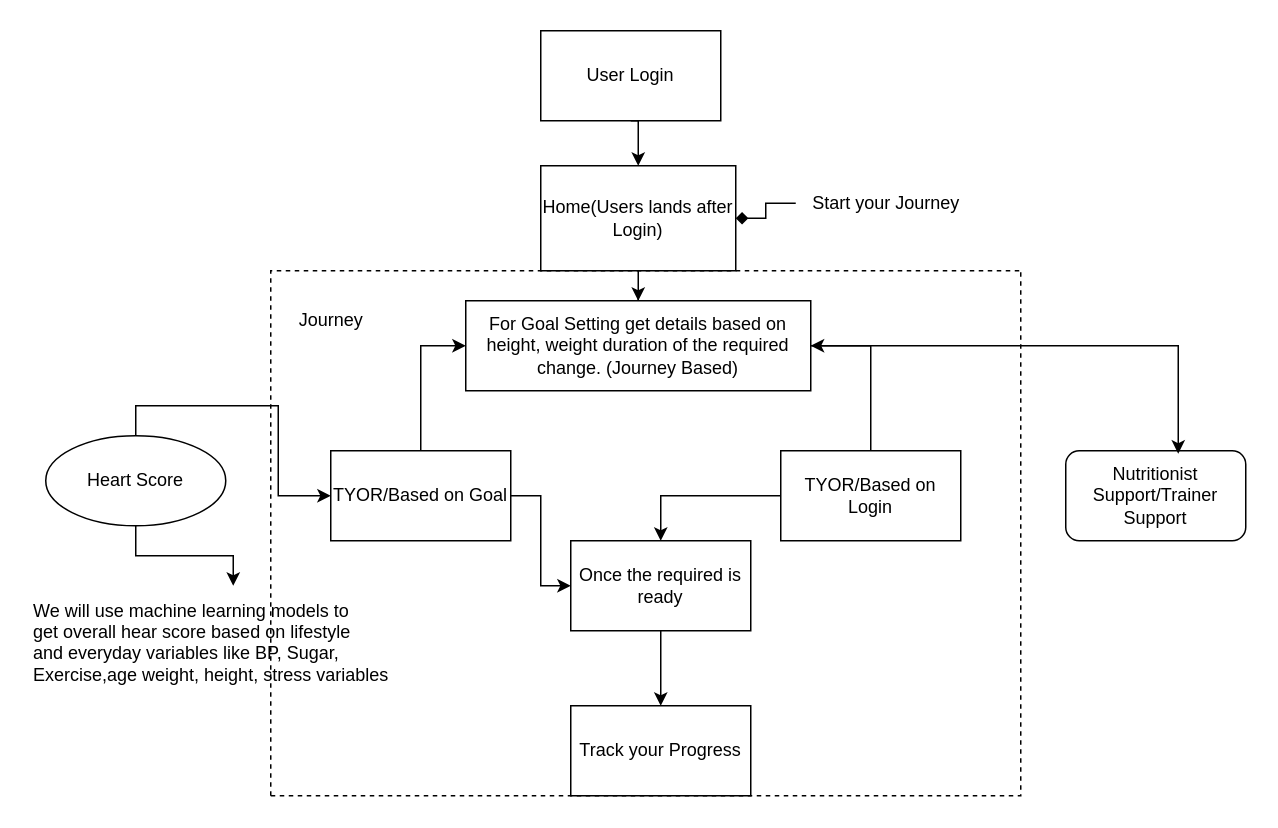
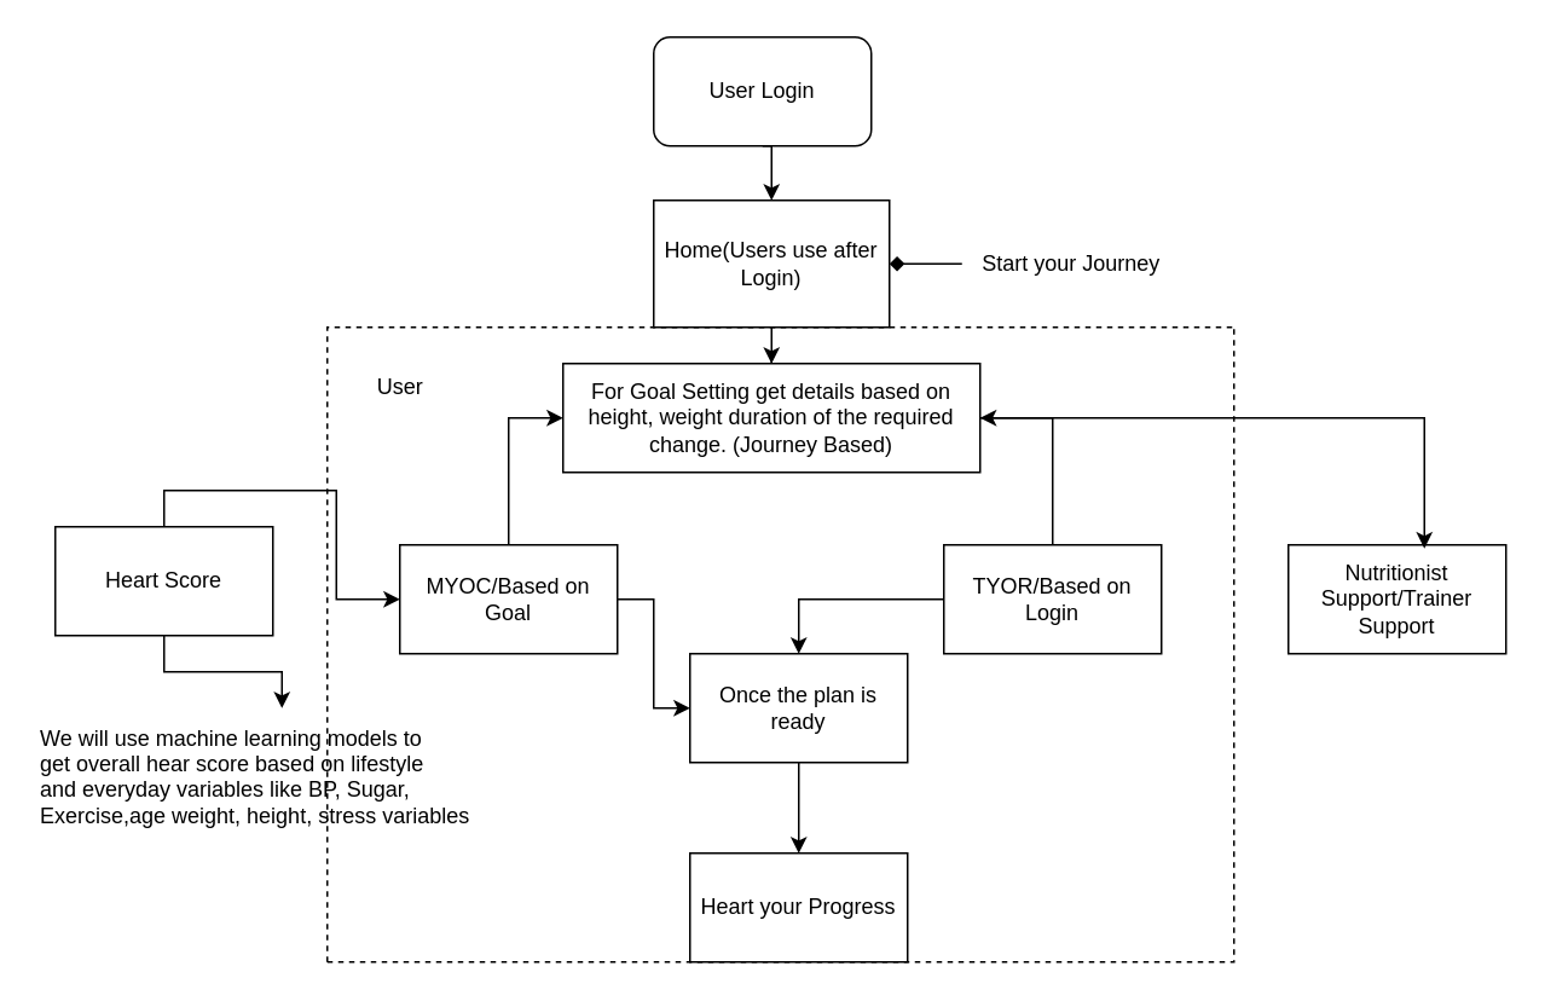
- <mxCell id="5" value="User Login" style="rounded=0;whiteSpace=wrap;html=1;" vertex="1" parent="1"><mxGeometry x="360" y="20" width="120" height="60" as="geometry" /></mxCell>
+ <mxCell id="5" value="User Login" style="whiteSpace=wrap;html=1;rounded=1;" vertex="1" parent="1"><mxGeometry x="360" y="20" width="120" height="60" as="geometry" /></mxCell>
- <mxCell id="23" value="Start your Journey" style="text;html=1;align=center;verticalAlign=middle;resizable=0;points=[];autosize=1;strokeColor=none;fillColor=none;" vertex="1" parent="1"><mxGeometry x="530" y="120" width="120" height="30" as="geometry" /></mxCell>
+ <mxCell id="23" value="Start your Journey" style="text;html=1;align=center;verticalAlign=middle;resizable=0;points=[];autosize=1;strokeColor=none;fillColor=none;" vertex="1" parent="1"><mxGeometry x="530" y="130" width="120" height="30" as="geometry" /></mxCell>
- <mxCell id="3" value="Home(Users lands after Login)" style="rounded=0;whiteSpace=wrap;html=1;" vertex="1" parent="1"><mxGeometry x="360" y="110" width="130" height="70" as="geometry" /></mxCell>
+ <mxCell id="3" value="Home(Users use after Login)" style="rounded=0;whiteSpace=wrap;html=1;" vertex="1" parent="1"><mxGeometry x="360" y="110" width="130" height="70" as="geometry" /></mxCell>
- <mxCell id="26" value="Journey" style="text;html=1;align=center;verticalAlign=middle;resizable=0;points=[];autosize=1;strokeColor=none;fillColor=none;" vertex="1" parent="1"><mxGeometry x="185" y="198" width="70" height="30" as="geometry" /></mxCell>
+ <mxCell id="26" value="User" style="text;html=1;align=center;verticalAlign=middle;resizable=0;points=[];autosize=1;strokeColor=none;fillColor=none;" vertex="1" parent="1"><mxGeometry x="185" y="198" width="70" height="30" as="geometry" /></mxCell>
- <mxCell id="8" value="Heart Score" style="ellipse;whiteSpace=wrap;html=1;" vertex="1" parent="1"><mxGeometry x="30" y="290" width="120" height="60" as="geometry" /></mxCell>
+ <mxCell id="8" value="Heart Score" style="rounded=0;whiteSpace=wrap;html=1;" vertex="1" parent="1"><mxGeometry x="30" y="290" width="120" height="60" as="geometry" /></mxCell>
- <mxCell id="11" value="TYOR/Based on Goal" style="rounded=0;whiteSpace=wrap;html=1;" vertex="1" parent="1"><mxGeometry x="220" y="300" width="120" height="60" as="geometry" /></mxCell>
+ <mxCell id="11" value="MYOC/Based on Goal" style="rounded=0;whiteSpace=wrap;html=1;" vertex="1" parent="1"><mxGeometry x="220" y="300" width="120" height="60" as="geometry" /></mxCell>
- <mxCell id="15" value="Nutritionist Support/Trainer Support" style="whiteSpace=wrap;html=1;rounded=1;" vertex="1" parent="1"><mxGeometry x="710" y="300" width="120" height="60" as="geometry" /></mxCell>
+ <mxCell id="15" value="Nutritionist Support/Trainer Support" style="rounded=0;whiteSpace=wrap;html=1;" vertex="1" parent="1"><mxGeometry x="710" y="300" width="120" height="60" as="geometry" /></mxCell>
- <mxCell id="17" value="Once the required is ready" style="rounded=0;whiteSpace=wrap;html=1;" vertex="1" parent="1"><mxGeometry x="380" y="360" width="120" height="60" as="geometry" /></mxCell>
+ <mxCell id="17" value="Once the plan is ready" style="rounded=0;whiteSpace=wrap;html=1;" vertex="1" parent="1"><mxGeometry x="380" y="360" width="120" height="60" as="geometry" /></mxCell>
- <mxCell id="18" value="Track your Progress" style="rounded=0;whiteSpace=wrap;html=1;" vertex="1" parent="1"><mxGeometry x="380" y="470" width="120" height="60" as="geometry" /></mxCell>
+ <mxCell id="18" value="Heart your Progress" style="rounded=0;whiteSpace=wrap;html=1;" vertex="1" parent="1"><mxGeometry x="380" y="470" width="120" height="60" as="geometry" /></mxCell>
